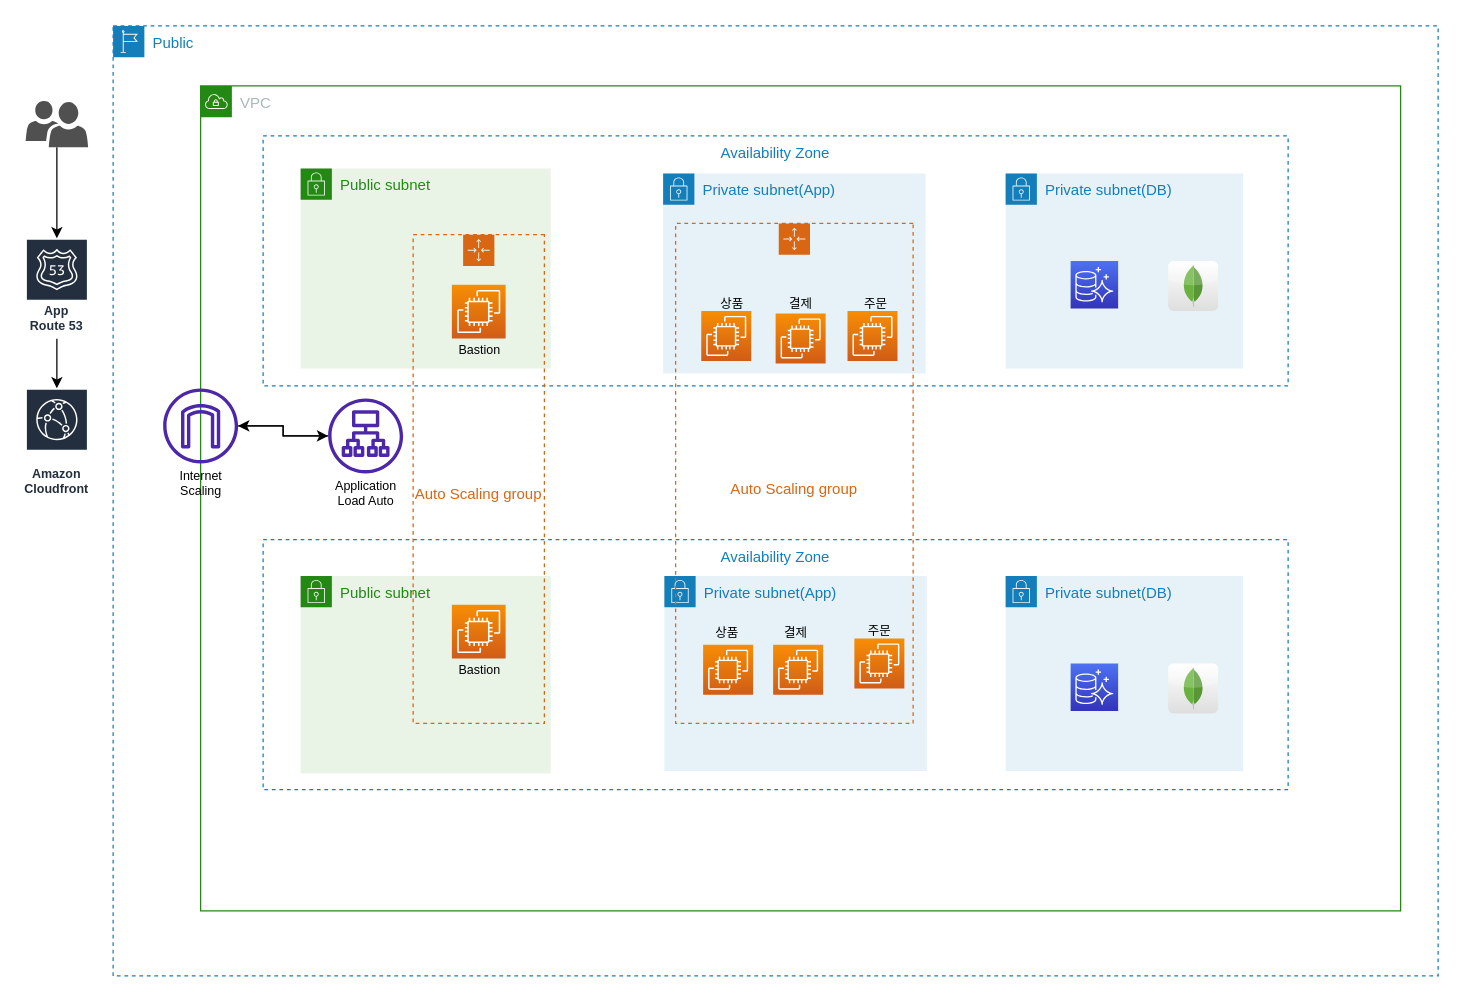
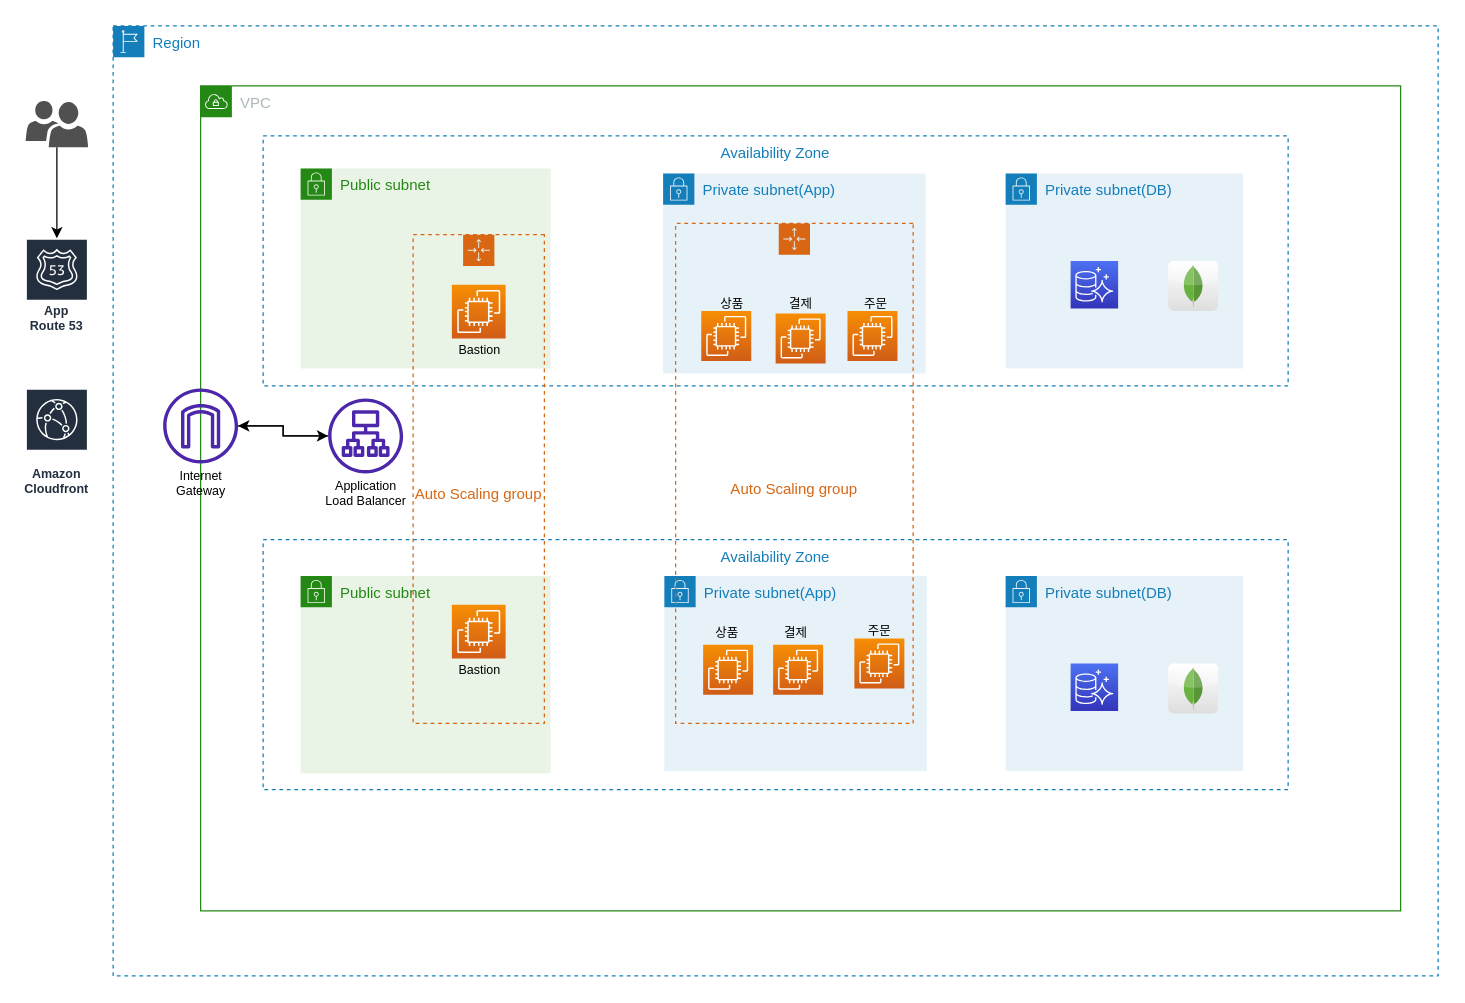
- <mxCell id="4" value="Public" style="points=[[0,0],[0.25,0],[0.5,0],[0.75,0],[1,0],[1,0.25],[1,0.5],[1,0.75],[1,1],[0.75,1],[0.5,1],[0.25,1],[0,1],[0,0.75],[0,0.5],[0,0.25]];outlineConnect=0;gradientColor=none;html=1;whiteSpace=wrap;fontSize=12;fontStyle=0;container=1;pointerEvents=0;collapsible=0;recursiveResize=0;shape=mxgraph.aws4.group;grIcon=mxgraph.aws4.group_region;strokeColor=#147EBA;fillColor=none;verticalAlign=top;align=left;spacingLeft=30;fontColor=#147EBA;dashed=1;" parent="1" vertex="1"><mxGeometry x="90" y="20" width="1060" height="760" as="geometry" /></mxCell>
+ <mxCell id="4" value="Region" style="points=[[0,0],[0.25,0],[0.5,0],[0.75,0],[1,0],[1,0.25],[1,0.5],[1,0.75],[1,1],[0.75,1],[0.5,1],[0.25,1],[0,1],[0,0.75],[0,0.5],[0,0.25]];outlineConnect=0;gradientColor=none;html=1;whiteSpace=wrap;fontSize=12;fontStyle=0;container=1;pointerEvents=0;collapsible=0;recursiveResize=0;shape=mxgraph.aws4.group;grIcon=mxgraph.aws4.group_region;strokeColor=#147EBA;fillColor=none;verticalAlign=top;align=left;spacingLeft=30;fontColor=#147EBA;dashed=1;" parent="1" vertex="1"><mxGeometry x="90" y="20" width="1060" height="760" as="geometry" /></mxCell>
- <mxCell id="2" style="edgeStyle=orthogonalEdgeStyle;rounded=0;orthogonalLoop=1;jettySize=auto;html=1;startArrow=none;startFill=0;endArrow=classic;endFill=1;" parent="1" source="3" target="44" edge="1"><mxGeometry relative="1" as="geometry" /></mxCell>
- <mxCell id="41" value="Internet&lt;br&gt;Scaling" style="text;html=1;align=center;verticalAlign=middle;resizable=0;points=[];autosize=1;strokeColor=none;fillColor=none;fontSize=10;" parent="4" vertex="1"><mxGeometry x="40" y="346" width="60" height="40" as="geometry" /></mxCell>
+ <mxCell id="41" value="Internet&lt;br&gt;Gateway" style="text;html=1;align=center;verticalAlign=middle;resizable=0;points=[];autosize=1;strokeColor=none;fillColor=none;fontSize=10;" parent="4" vertex="1"><mxGeometry x="40" y="346" width="60" height="40" as="geometry" /></mxCell>
- <mxCell id="29" value="Application&lt;br&gt;Load Auto" style="text;html=1;align=center;verticalAlign=middle;resizable=0;points=[];autosize=1;strokeColor=none;fillColor=none;fontSize=10;" parent="5" vertex="1"><mxGeometry x="87" y="306" width="90" height="40" as="geometry" /></mxCell>
+ <mxCell id="29" value="Application&lt;br&gt;Load Balancer" style="text;html=1;align=center;verticalAlign=middle;resizable=0;points=[];autosize=1;strokeColor=none;fillColor=none;fontSize=10;" parent="5" vertex="1"><mxGeometry x="87" y="306" width="90" height="40" as="geometry" /></mxCell>
